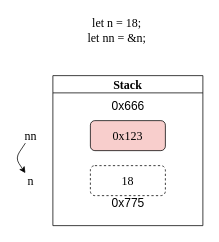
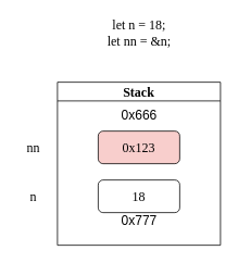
- <mxCell id="10" value="let n = 18;&lt;br&gt;let nn = &amp;amp;n;" style="text;html=1;align=center;verticalAlign=middle;resizable=0;points=[];autosize=1;strokeColor=none;fillColor=none;fontSize=16;fontFamily=Comic Sans MS;" parent="1" vertex="1"><mxGeometry x="105" y="20" width="100" height="40" as="geometry" /></mxCell>
+ <mxCell id="10" value="let n = 18;&lt;br&gt;let nn = &amp;amp;n;" style="text;html=1;align=center;verticalAlign=middle;resizable=0;points=[];autosize=1;strokeColor=none;fillColor=none;fontSize=16;fontFamily=Comic Sans MS;" parent="1" vertex="1"><mxGeometry x="120" y="20" width="100" height="40" as="geometry" /></mxCell>
- <mxCell id="7" style="edgeStyle=none;html=1;fontFamily=Comic Sans MS;fontSize=16;" parent="1" source="8" target="9" edge="1"><mxGeometry relative="1" as="geometry"><Array as="points"><mxPoint x="20" y="210" /></Array></mxGeometry></mxCell>
- <mxCell id="4" value="18" style="rounded=1;whiteSpace=wrap;html=1;fontFamily=Comic Sans MS;fontSize=16;dashed=1;" parent="2" vertex="1"><mxGeometry x="50" y="120" width="100" height="40" as="geometry" /></mxCell>
+ <mxCell id="4" value="18" style="rounded=1;whiteSpace=wrap;html=1;fontFamily=Comic Sans MS;fontSize=16;" parent="2" vertex="1"><mxGeometry x="50" y="120" width="100" height="40" as="geometry" /></mxCell>
- <mxCell id="5" value="&lt;font style=&quot;font-size: 16px&quot;&gt;0x775&lt;/font&gt;" style="text;html=1;align=center;verticalAlign=middle;resizable=0;points=[];autosize=1;strokeColor=none;fillColor=none;" vertex="1" parent="2"><mxGeometry x="70" y="160" width="60" height="20" as="geometry" /></mxCell>
+ <mxCell id="5" value="&lt;font style=&quot;font-size: 16px&quot;&gt;0x777&lt;/font&gt;" style="text;html=1;align=center;verticalAlign=middle;resizable=0;points=[];autosize=1;strokeColor=none;fillColor=none;" vertex="1" parent="2"><mxGeometry x="70" y="160" width="60" height="20" as="geometry" /></mxCell>
